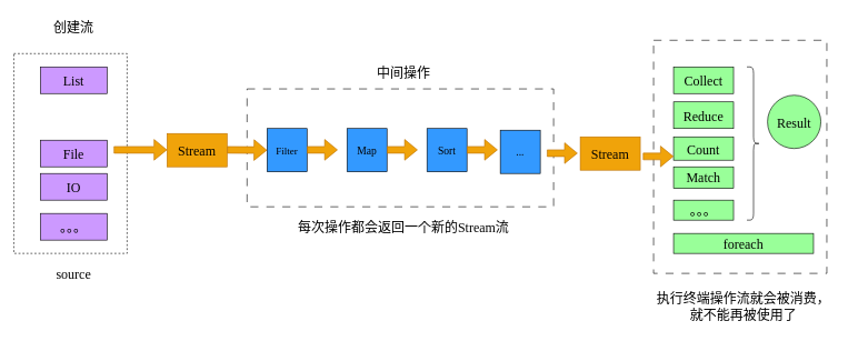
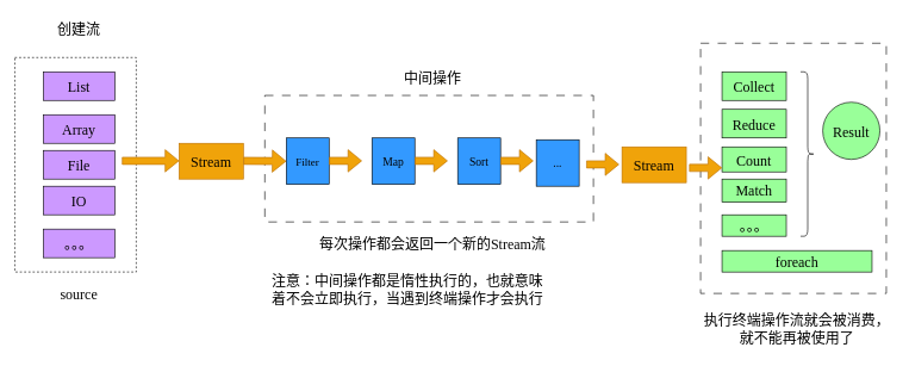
+ <mxCell id="6" value="Array" style="rounded=0;whiteSpace=wrap;html=1;hachureGap=4;fontFamily=Georgia;fontSize=20;labelBackgroundColor=none;fillColor=#CC99FF;" vertex="1" parent="1"><mxGeometry x="60" y="160" width="100" height="40" as="geometry" /></mxCell>
+ <mxCell id="24" value="注意：中间操作都是惰性执行的，也就意味着不会立即执行，当遇到终端操作才会执行" style="text;html=1;strokeColor=none;fillColor=none;align=center;verticalAlign=middle;whiteSpace=wrap;rounded=0;fontSize=20;fontFamily=Architects Daughter;" vertex="1" parent="1"><mxGeometry x="370" y="365" width="400" height="80" as="geometry" /></mxCell>
